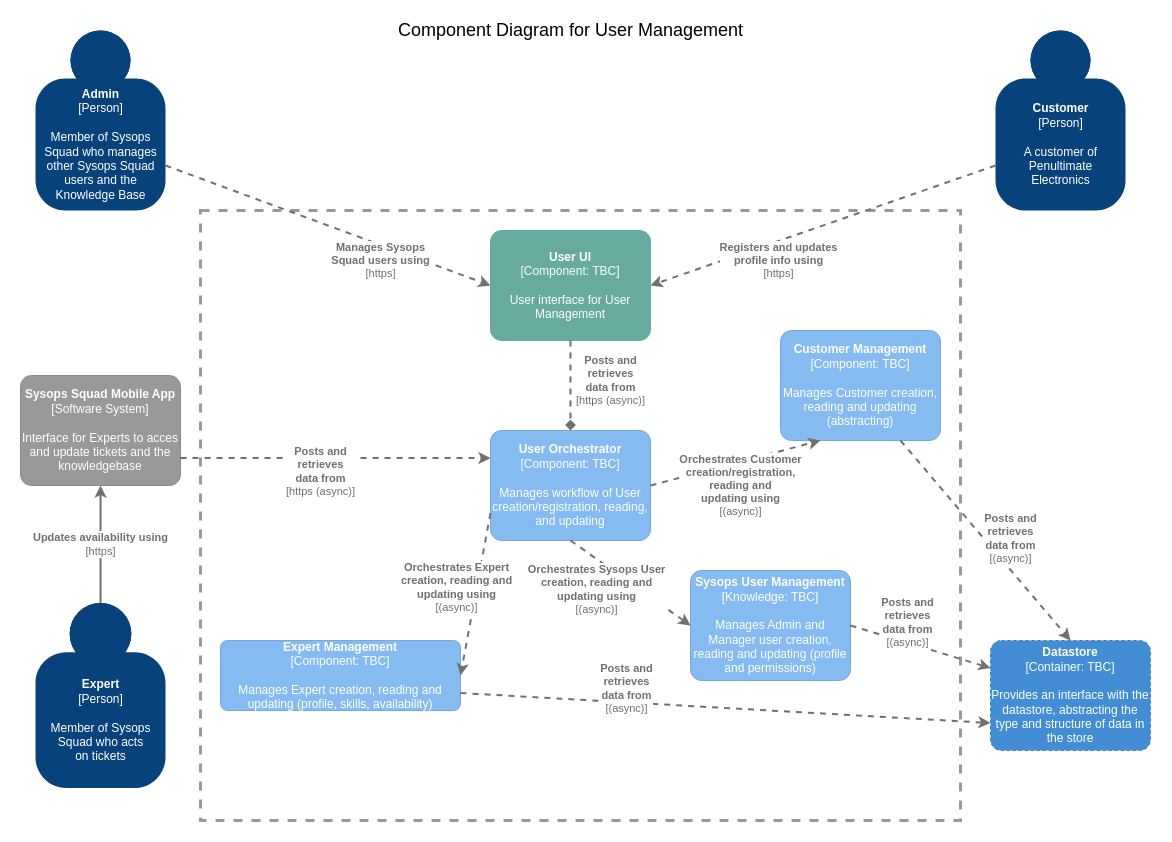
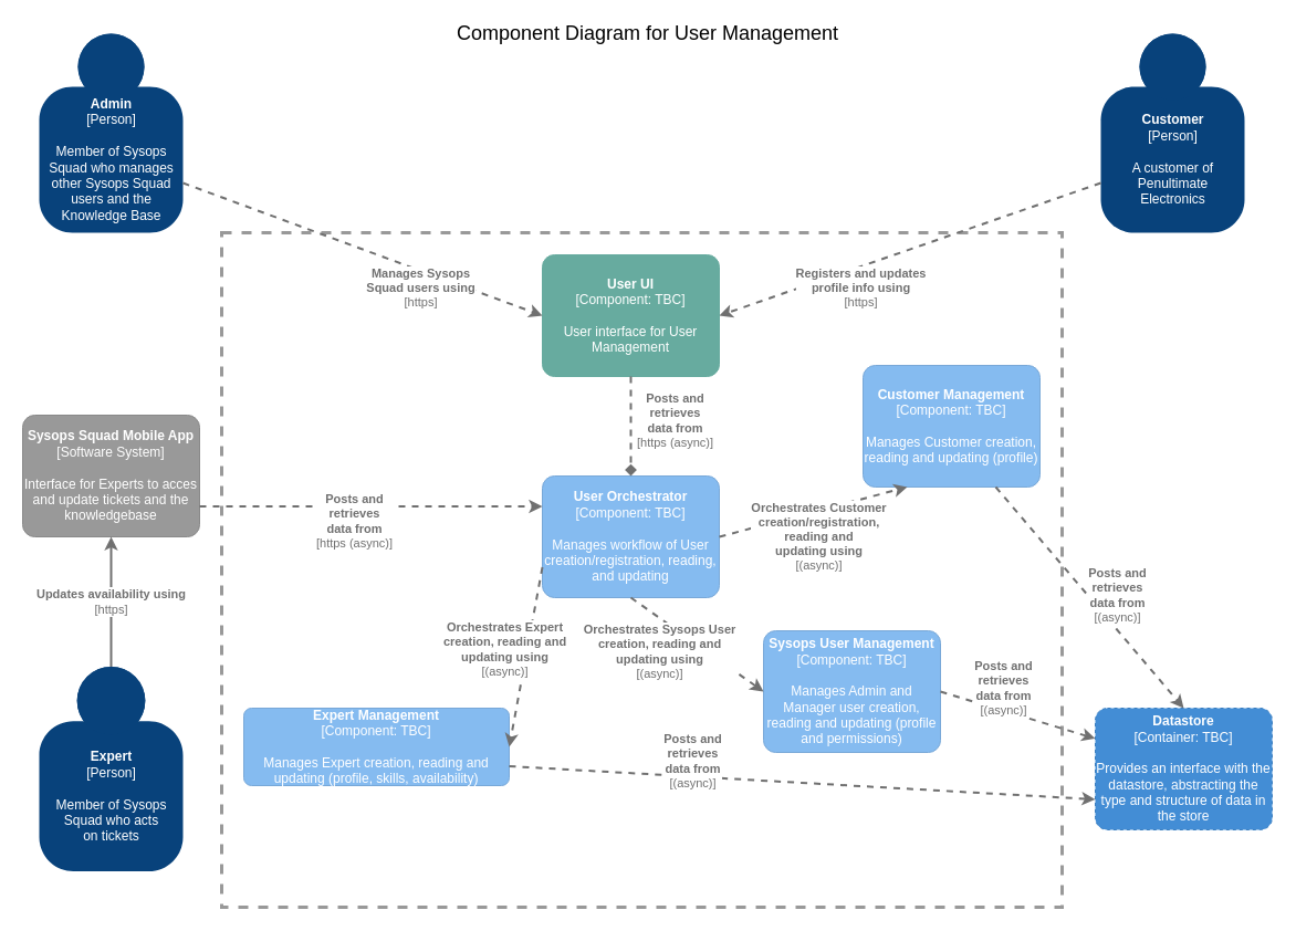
- <mxCell id="2" value="&lt;font style=&quot;font-size: 18px&quot;&gt;Component Diagram for User Management&lt;/font&gt;" style="text;html=1;align=center;verticalAlign=middle;resizable=0;points=[];autosize=1;" parent="1" vertex="1"><mxGeometry x="390" y="20" width="360" height="20" as="geometry" /></mxCell>
+ <mxCell id="2" value="&lt;font style=&quot;font-size: 18px&quot;&gt;Component Diagram for User Management&lt;/font&gt;" style="text;html=1;align=center;verticalAlign=middle;resizable=0;points=[];autosize=1;" parent="1" vertex="1"><mxGeometry x="405" y="20" width="360" height="20" as="geometry" /></mxCell>
- <mxCell id="5" value="&lt;b&gt;Customer Management&lt;/b&gt;&lt;div&gt;[Component: TBC]&lt;/div&gt;&lt;br&gt;&lt;div&gt;Manages Customer creation, reading and updating (abstracting)&lt;/div&gt;" style="rounded=1;whiteSpace=wrap;html=1;labelBackgroundColor=none;fillColor=#85BBF0;fontColor=#ffffff;align=center;arcSize=10;strokeColor=#78A8D8;metaEdit=1;metaData={&quot;c4Type&quot;:{&quot;editable&quot;:false}};points=[[0.25,0,0],[0.5,0,0],[0.75,0,0],[1,0.25,0],[1,0.5,0],[1,0.75,0],[0.75,1,0],[0.5,1,0],[0.25,1,0],[0,0.75,0],[0,0.5,0],[0,0.25,0]];" parent="1" vertex="1"><mxGeometry x="780" y="330" width="160" height="110.0" as="geometry" /></mxCell>
+ <mxCell id="5" value="&lt;b&gt;Customer Management&lt;/b&gt;&lt;div&gt;[Component: TBC]&lt;/div&gt;&lt;br&gt;&lt;div&gt;Manages Customer creation, reading and updating (profile)&lt;/div&gt;" style="rounded=1;whiteSpace=wrap;html=1;labelBackgroundColor=none;fillColor=#85BBF0;fontColor=#ffffff;align=center;arcSize=10;strokeColor=#78A8D8;metaEdit=1;metaData={&quot;c4Type&quot;:{&quot;editable&quot;:false}};points=[[0.25,0,0],[0.5,0,0],[0.75,0,0],[1,0.25,0],[1,0.5,0],[1,0.75,0],[0.75,1,0],[0.5,1,0],[0.25,1,0],[0,0.75,0],[0,0.5,0],[0,0.25,0]];" parent="1" vertex="1"><mxGeometry x="780" y="330" width="160" height="110.0" as="geometry" /></mxCell>
- <mxCell id="19" value="&lt;b&gt;Sysops User Management&lt;/b&gt;&lt;div&gt;[Knowledge: TBC]&lt;/div&gt;&lt;br&gt;&lt;div&gt;Manages Admin and Manager user creation, reading and updating (profile and permissions)&lt;/div&gt;" style="rounded=1;whiteSpace=wrap;html=1;labelBackgroundColor=none;fillColor=#85BBF0;fontColor=#ffffff;align=center;arcSize=10;strokeColor=#78A8D8;metaEdit=1;metaData={&quot;c4Type&quot;:{&quot;editable&quot;:false}};points=[[0.25,0,0],[0.5,0,0],[0.75,0,0],[1,0.25,0],[1,0.5,0],[1,0.75,0],[0.75,1,0],[0.5,1,0],[0.25,1,0],[0,0.75,0],[0,0.5,0],[0,0.25,0]];" parent="1" vertex="1"><mxGeometry x="690" y="570" width="160" height="110.0" as="geometry" /></mxCell>
+ <mxCell id="19" value="&lt;b&gt;Sysops User Management&lt;/b&gt;&lt;div&gt;[Component: TBC]&lt;/div&gt;&lt;br&gt;&lt;div&gt;Manages Admin and Manager user creation, reading and updating (profile and permissions)&lt;/div&gt;" style="rounded=1;whiteSpace=wrap;html=1;labelBackgroundColor=none;fillColor=#85BBF0;fontColor=#ffffff;align=center;arcSize=10;strokeColor=#78A8D8;metaEdit=1;metaData={&quot;c4Type&quot;:{&quot;editable&quot;:false}};points=[[0.25,0,0],[0.5,0,0],[0.75,0,0],[1,0.25,0],[1,0.5,0],[1,0.75,0],[0.75,1,0],[0.5,1,0],[0.25,1,0],[0,0.75,0],[0,0.5,0],[0,0.25,0]];" parent="1" vertex="1"><mxGeometry x="690" y="570" width="160" height="110.0" as="geometry" /></mxCell>
